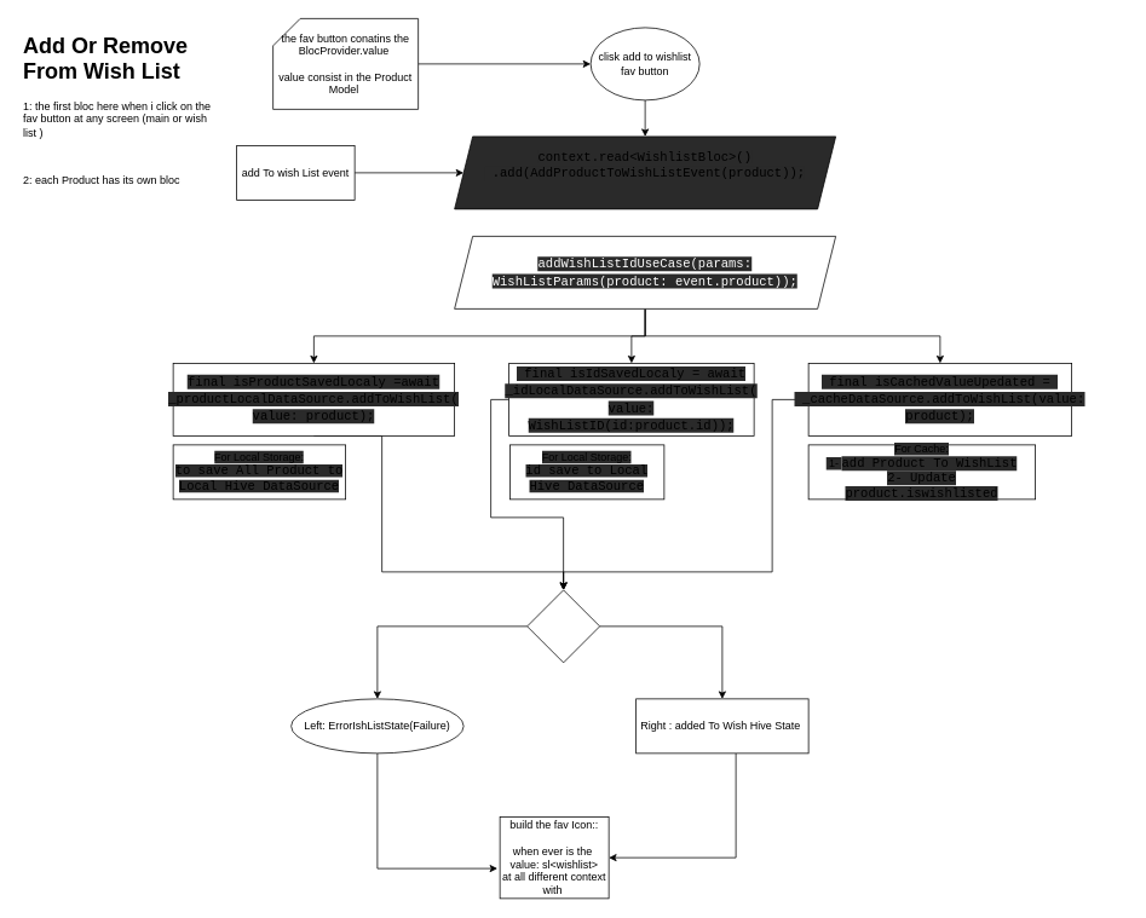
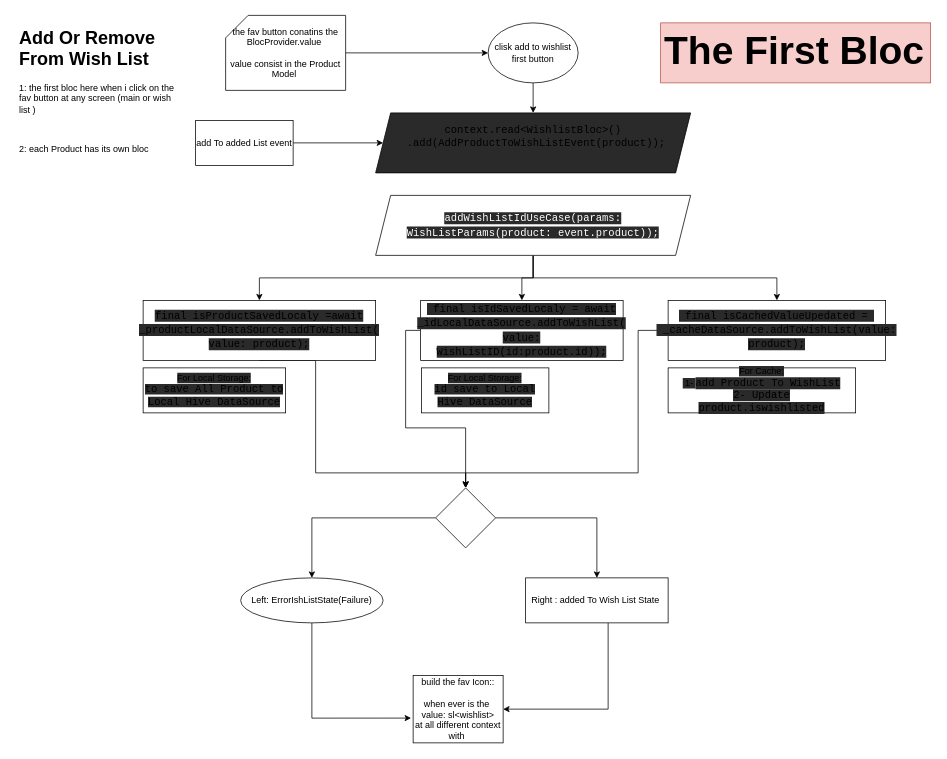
- <mxCell id="4" value="clisk add to wishlist fav button" style="ellipse;whiteSpace=wrap;html=1;" parent="1" vertex="1"><mxGeometry x="650" y="30" width="120" height="80" as="geometry" /></mxCell>
+ <mxCell id="4" value="clisk add to wishlist first button" style="ellipse;whiteSpace=wrap;html=1;" parent="1" vertex="1"><mxGeometry x="650" y="30" width="120" height="80" as="geometry" /></mxCell>
+ <mxCell id="31" value="&lt;h1&gt;&lt;font style=&quot;font-size: 52px&quot;&gt;The First Bloc&lt;/font&gt;&lt;/h1&gt;" style="text;html=1;strokeColor=#b85450;fillColor=#f8cecc;spacing=5;spacingTop=-20;whiteSpace=wrap;overflow=hidden;rounded=0;" parent="1" vertex="1"><mxGeometry x="880" y="30" width="360" height="80" as="geometry" /></mxCell>
- <mxCell id="6" value="add To wish List event" style="rounded=0;whiteSpace=wrap;html=1;" parent="1" vertex="1"><mxGeometry x="260" y="160" width="130" height="60" as="geometry" /></mxCell>
+ <mxCell id="6" value="add To added List event" style="rounded=0;whiteSpace=wrap;html=1;" parent="1" vertex="1"><mxGeometry x="260" y="160" width="130" height="60" as="geometry" /></mxCell>
- <mxCell id="27" value="Right : added To Wish Hive State&amp;nbsp;" style="rounded=0;whiteSpace=wrap;html=1;" parent="1" vertex="1"><mxGeometry x="700" y="770" width="190" height="60" as="geometry" /></mxCell>
+ <mxCell id="27" value="Right : added To Wish List State&amp;nbsp;" style="rounded=0;whiteSpace=wrap;html=1;" parent="1" vertex="1"><mxGeometry x="700" y="770" width="190" height="60" as="geometry" /></mxCell>
